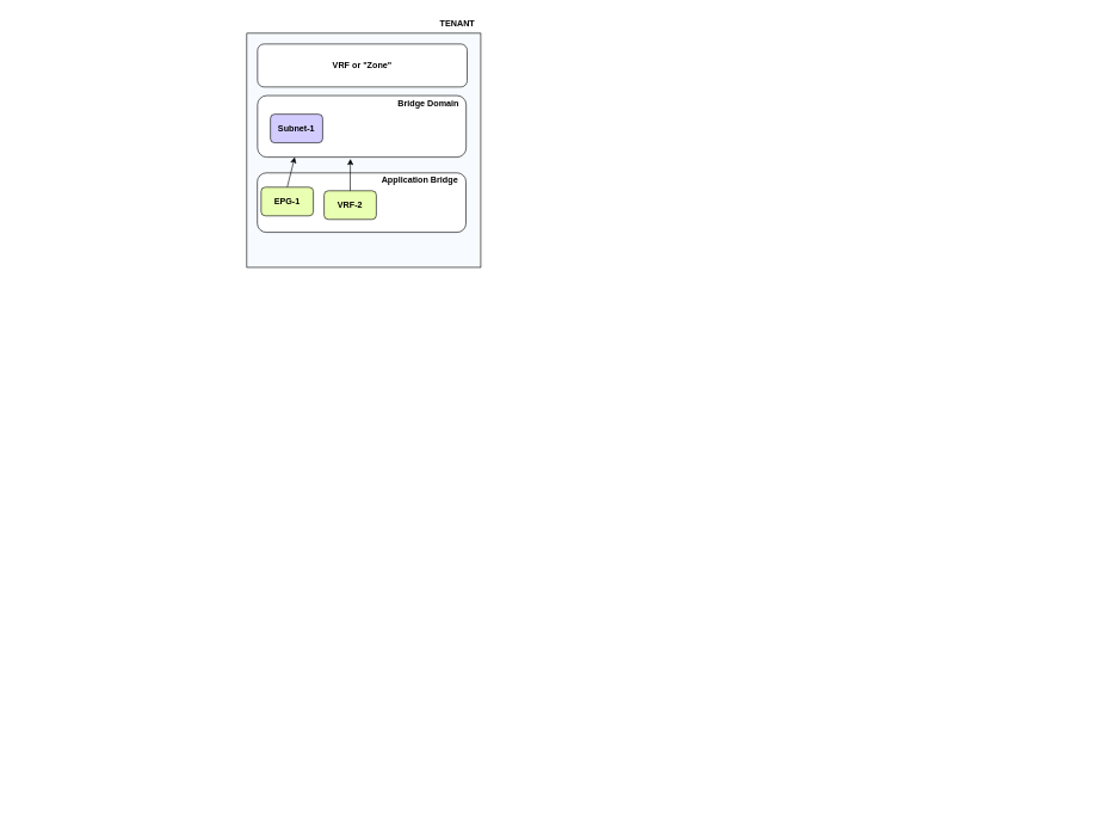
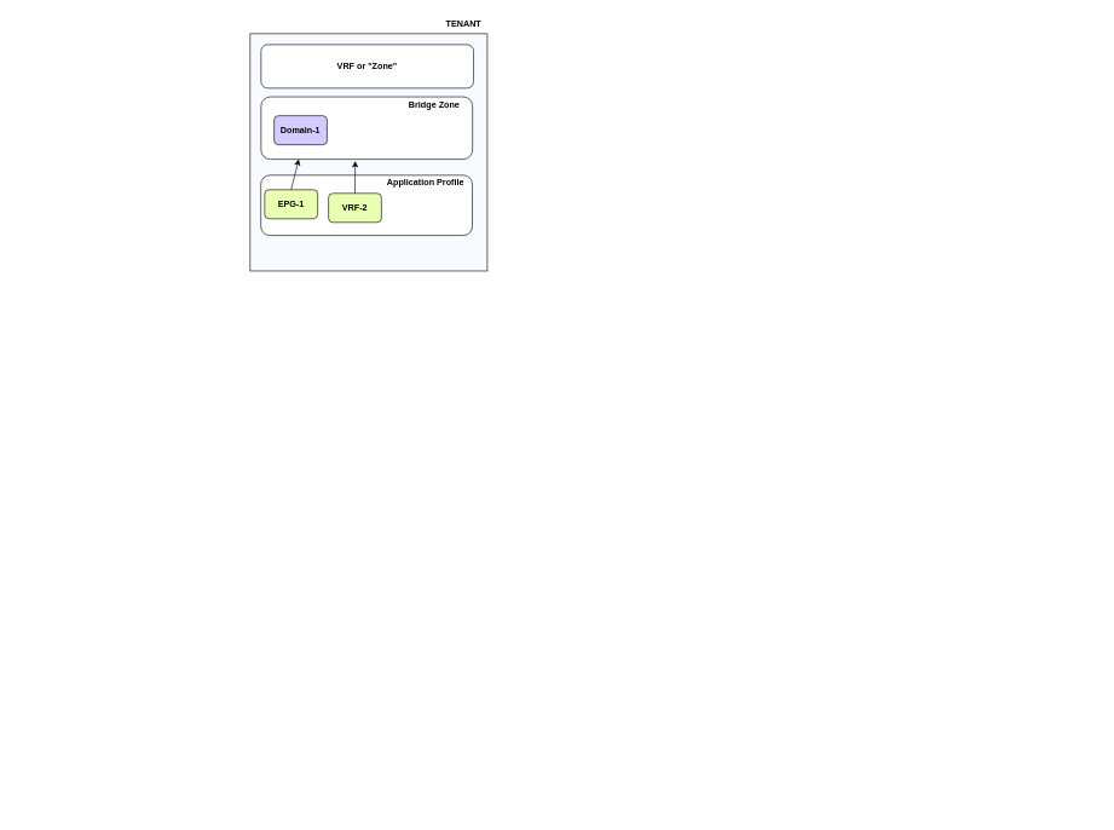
- <mxCell id="10" value="Bridge Domain" style="text;strokeColor=none;align=center;fillColor=none;html=1;verticalAlign=middle;whiteSpace=wrap;rounded=0;fontStyle=1" vertex="1" parent="1"><mxGeometry x="549" y="130" width="98.17" height="30" as="geometry" /></mxCell>
+ <mxCell id="10" value="Bridge Zone" style="text;strokeColor=none;align=center;fillColor=none;html=1;verticalAlign=middle;whiteSpace=wrap;rounded=0;fontStyle=1" vertex="1" parent="1"><mxGeometry x="549" y="130" width="98.17" height="30" as="geometry" /></mxCell>
- <mxCell id="13" value="Subnet-1" style="rounded=1;whiteSpace=wrap;html=1;fillColor=#D3CCFF;fontStyle=1" vertex="1" parent="1"><mxGeometry x="377" y="159" width="73" height="40" as="geometry" /></mxCell>
+ <mxCell id="13" value="Domain-1" style="rounded=1;whiteSpace=wrap;html=1;fillColor=#D3CCFF;fontStyle=1" vertex="1" parent="1"><mxGeometry x="377" y="159" width="73" height="40" as="geometry" /></mxCell>
- <mxCell id="9" value="Application Bridge" style="text;strokeColor=none;align=center;fillColor=none;html=1;verticalAlign=middle;whiteSpace=wrap;rounded=0;fontStyle=1" vertex="1" parent="1"><mxGeometry x="516" y="236" width="140.17" height="30" as="geometry" /></mxCell>
+ <mxCell id="9" value="Application Profile" style="text;strokeColor=none;align=center;fillColor=none;html=1;verticalAlign=middle;whiteSpace=wrap;rounded=0;fontStyle=1" vertex="1" parent="1"><mxGeometry x="516" y="236" width="140.17" height="30" as="geometry" /></mxCell>
